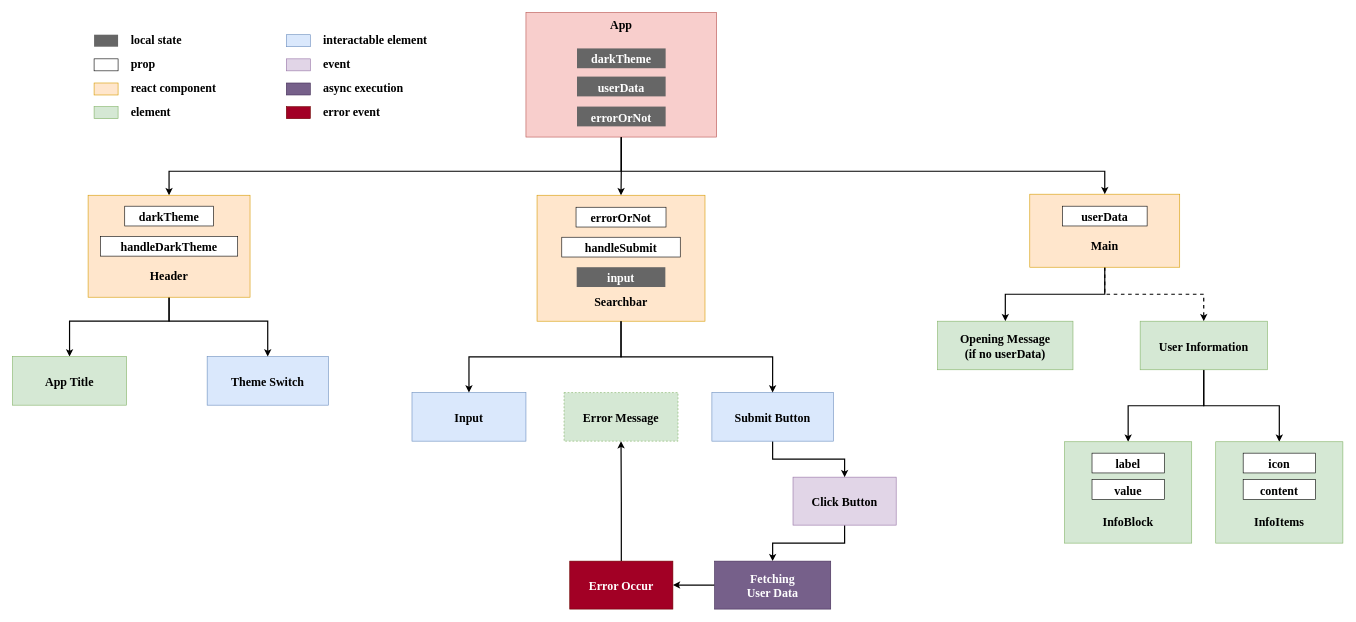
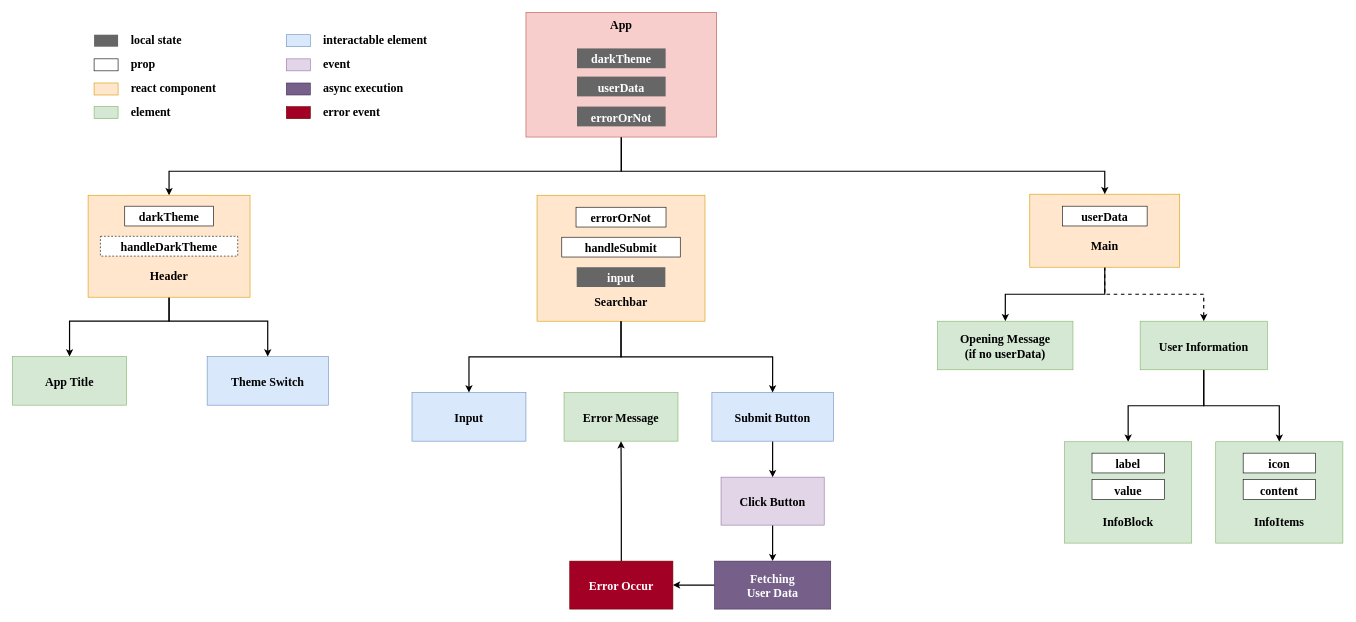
- <mxCell id="40" style="edgeStyle=orthogonalEdgeStyle;rounded=0;orthogonalLoop=1;jettySize=auto;html=1;exitX=0.5;exitY=1;exitDx=0;exitDy=0;entryX=0.5;entryY=0;entryDx=0;entryDy=0;strokeWidth=2;" parent="1" source="36" target="14" edge="1"><mxGeometry relative="1" as="geometry" /></mxCell>
- <mxCell id="26" value="handleDarkTheme" style="rounded=0;fontStyle=1;fontFamily=Verdana;fontSize=20;" parent="1" vertex="1"><mxGeometry x="166.56" y="393.5" width="228.89" height="33" as="geometry" /></mxCell>
+ <mxCell id="26" value="handleDarkTheme" style="rounded=0;fontStyle=1;fontFamily=Verdana;fontSize=20;dashed=1;" parent="1" vertex="1"><mxGeometry x="166.56" y="393.5" width="228.89" height="33" as="geometry" /></mxCell>
- <mxCell id="41" value="Error Message" style="rounded=0;fillColor=#d5e8d4;strokeColor=#82b366;fontStyle=1;fontFamily=Verdana;fontSize=20;strokeWidth=1;dashed=1;" parent="1" vertex="1"><mxGeometry x="939.5" y="654" width="190" height="81" as="geometry" /></mxCell>
+ <mxCell id="41" value="Error Message" style="rounded=0;fillColor=#d5e8d4;strokeColor=#82b366;fontStyle=1;fontFamily=Verdana;fontSize=20;strokeWidth=1;" parent="1" vertex="1"><mxGeometry x="939.5" y="654" width="190" height="81" as="geometry" /></mxCell>
- <mxCell id="10" value="Click Button" style="rounded=0;fillColor=#e1d5e7;strokeColor=#9673a6;fontStyle=1;fontFamily=Verdana;fontSize=20;" parent="1" vertex="1"><mxGeometry x="1321.25" y="795" width="172" height="80" as="geometry" /></mxCell>
+ <mxCell id="10" value="Click Button" style="rounded=0;fillColor=#e1d5e7;strokeColor=#9673a6;fontStyle=1;fontFamily=Verdana;fontSize=20;" parent="1" vertex="1"><mxGeometry x="1201.25" y="795" width="172" height="80" as="geometry" /></mxCell>
